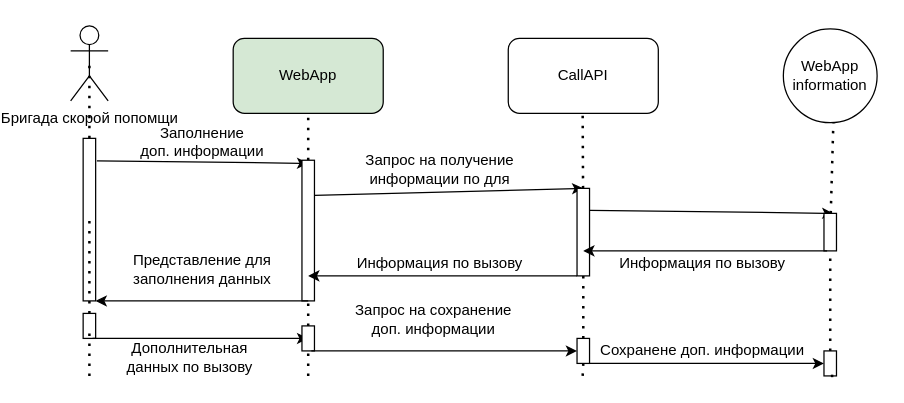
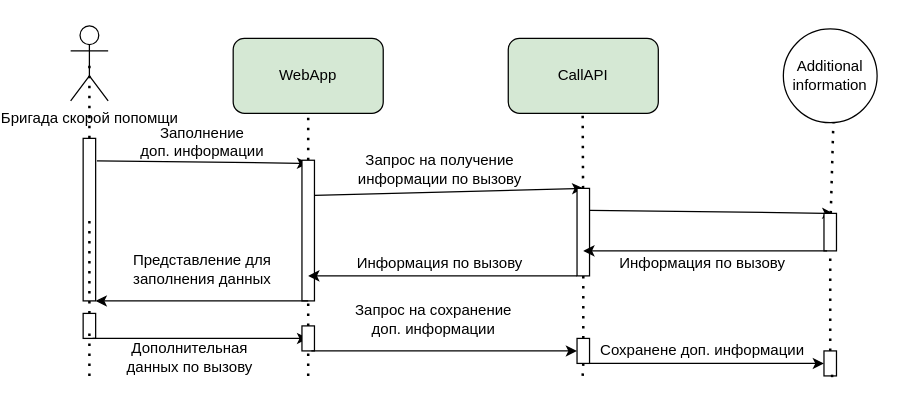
- <mxCell id="4" value="CallAPI" style="rounded=1;whiteSpace=wrap;html=1;" vertex="1" parent="1"><mxGeometry x="370" y="30" width="120" height="60" as="geometry" /></mxCell>
+ <mxCell id="4" value="CallAPI" style="rounded=1;whiteSpace=wrap;html=1;fillColor=#d5e8d4;" vertex="1" parent="1"><mxGeometry x="370" y="30" width="120" height="60" as="geometry" /></mxCell>
- <mxCell id="5" value="WebApp information" style="ellipse;whiteSpace=wrap;html=1;aspect=fixed;" vertex="1" parent="1"><mxGeometry x="590" y="22.5" width="75" height="75" as="geometry" /></mxCell>
+ <mxCell id="5" value="Additional information" style="ellipse;whiteSpace=wrap;html=1;aspect=fixed;" vertex="1" parent="1"><mxGeometry x="590" y="22.5" width="75" height="75" as="geometry" /></mxCell>
- <mxCell id="20" value="Запрос на получение&lt;br&gt;информации по для" style="text;html=1;align=center;verticalAlign=middle;resizable=0;points=[];autosize=1;strokeColor=none;fillColor=none;" vertex="1" parent="1"><mxGeometry x="240" y="120" width="150" height="30" as="geometry" /></mxCell>
+ <mxCell id="20" value="Запрос на получение&lt;br&gt;информации по вызову" style="text;html=1;align=center;verticalAlign=middle;resizable=0;points=[];autosize=1;strokeColor=none;fillColor=none;" vertex="1" parent="1"><mxGeometry x="240" y="120" width="150" height="30" as="geometry" /></mxCell>
